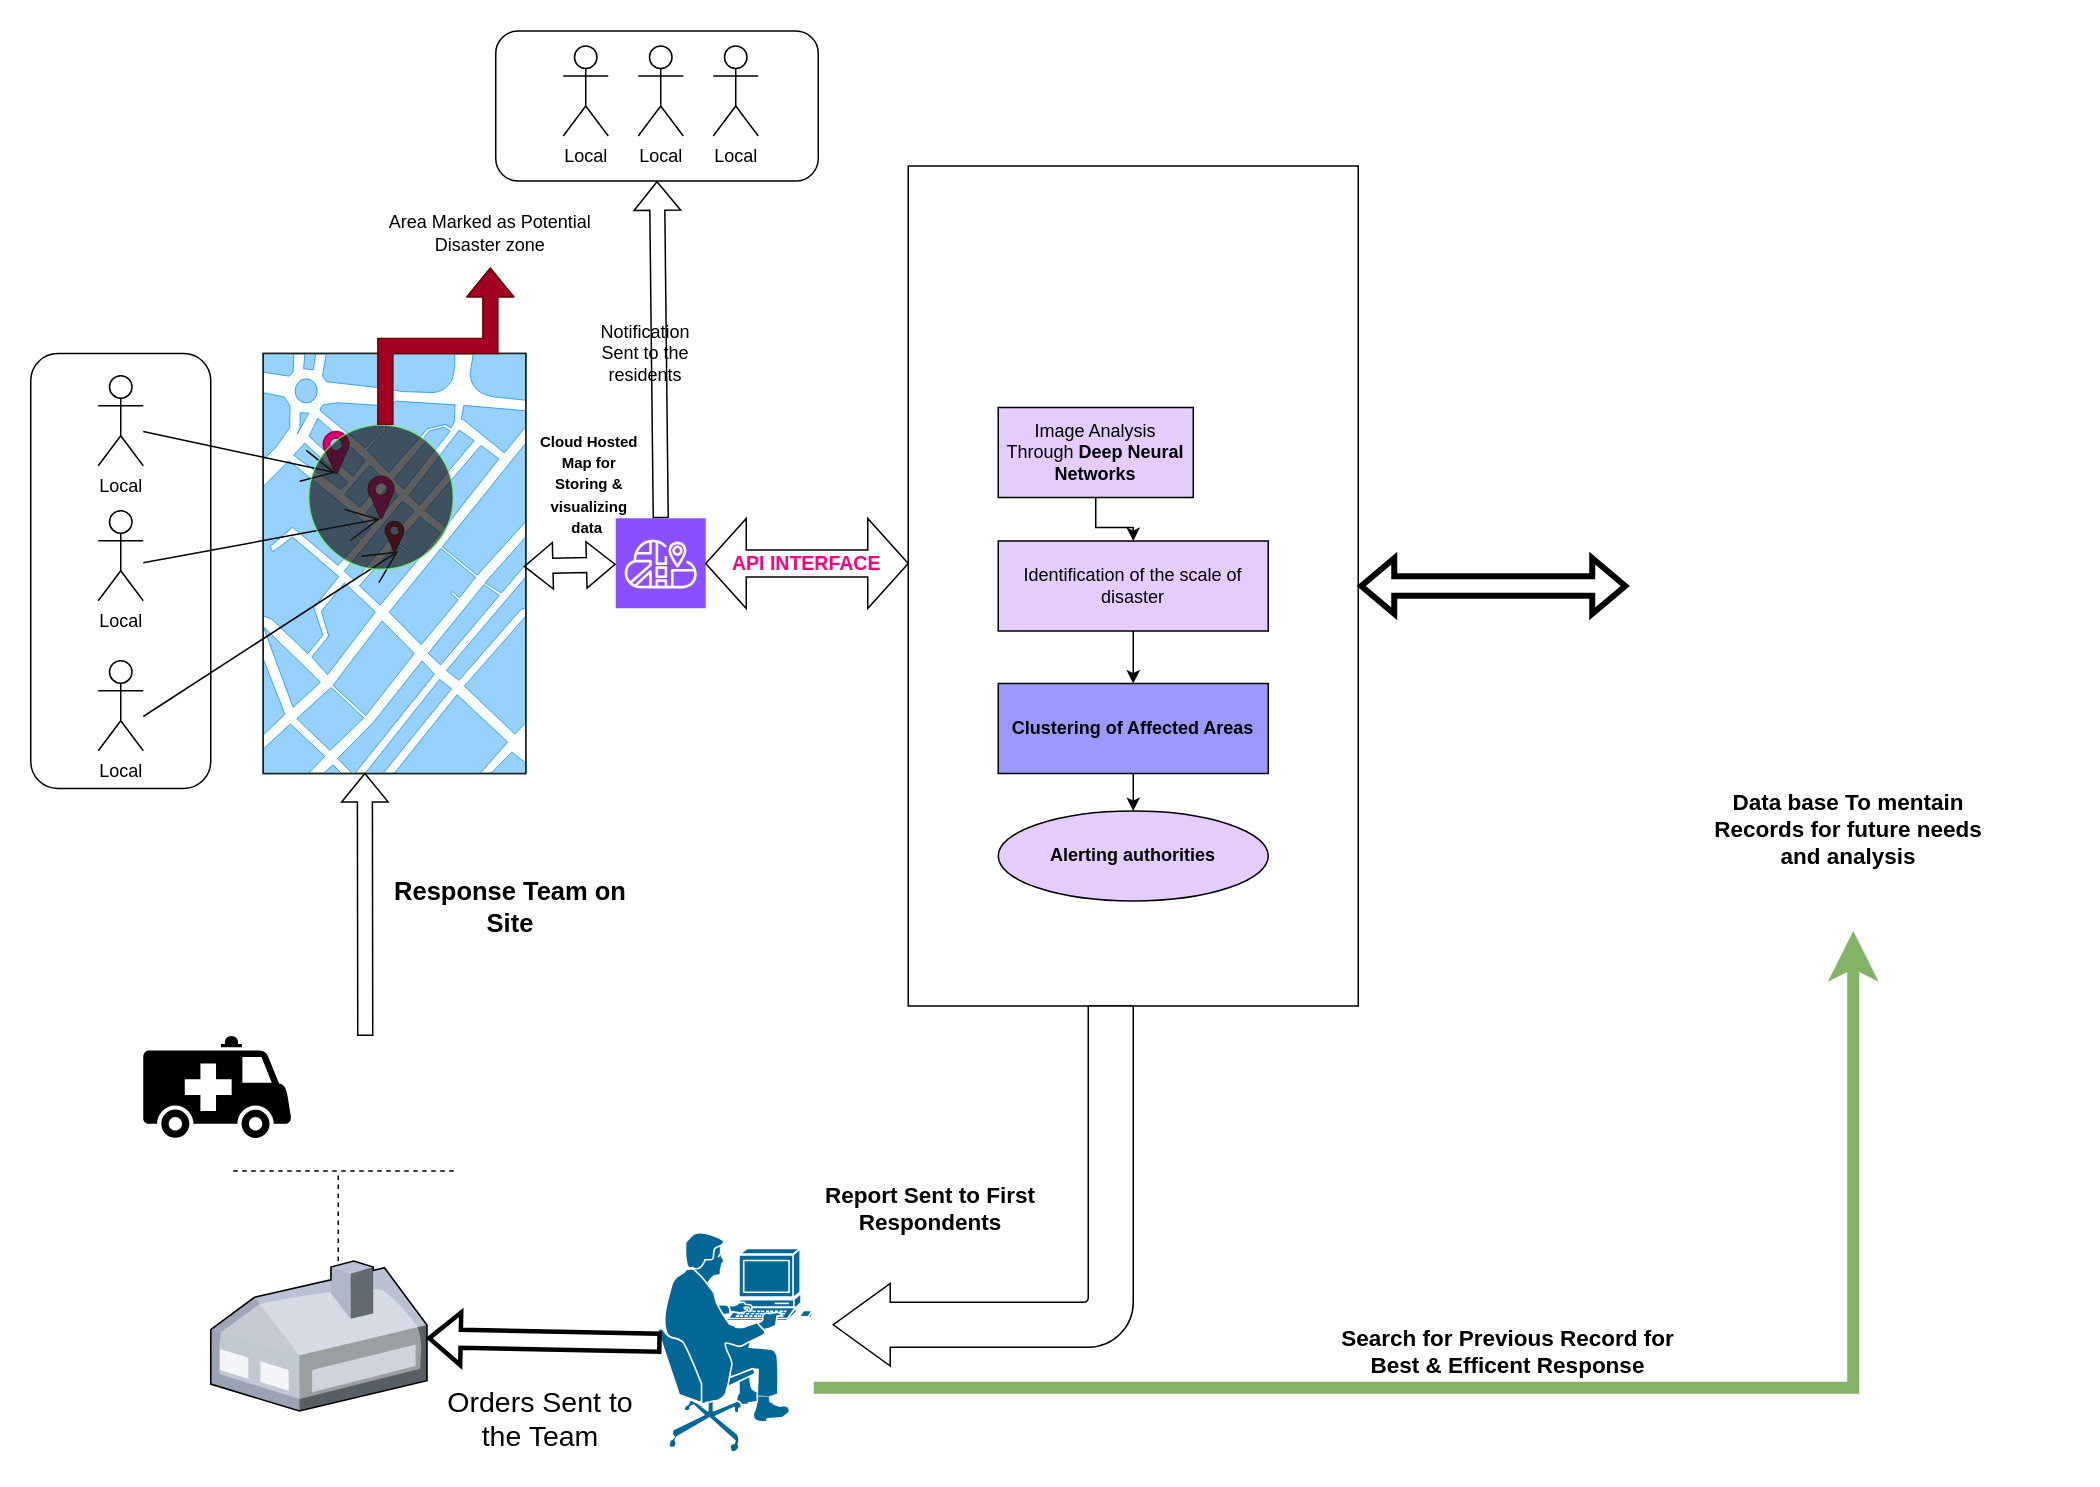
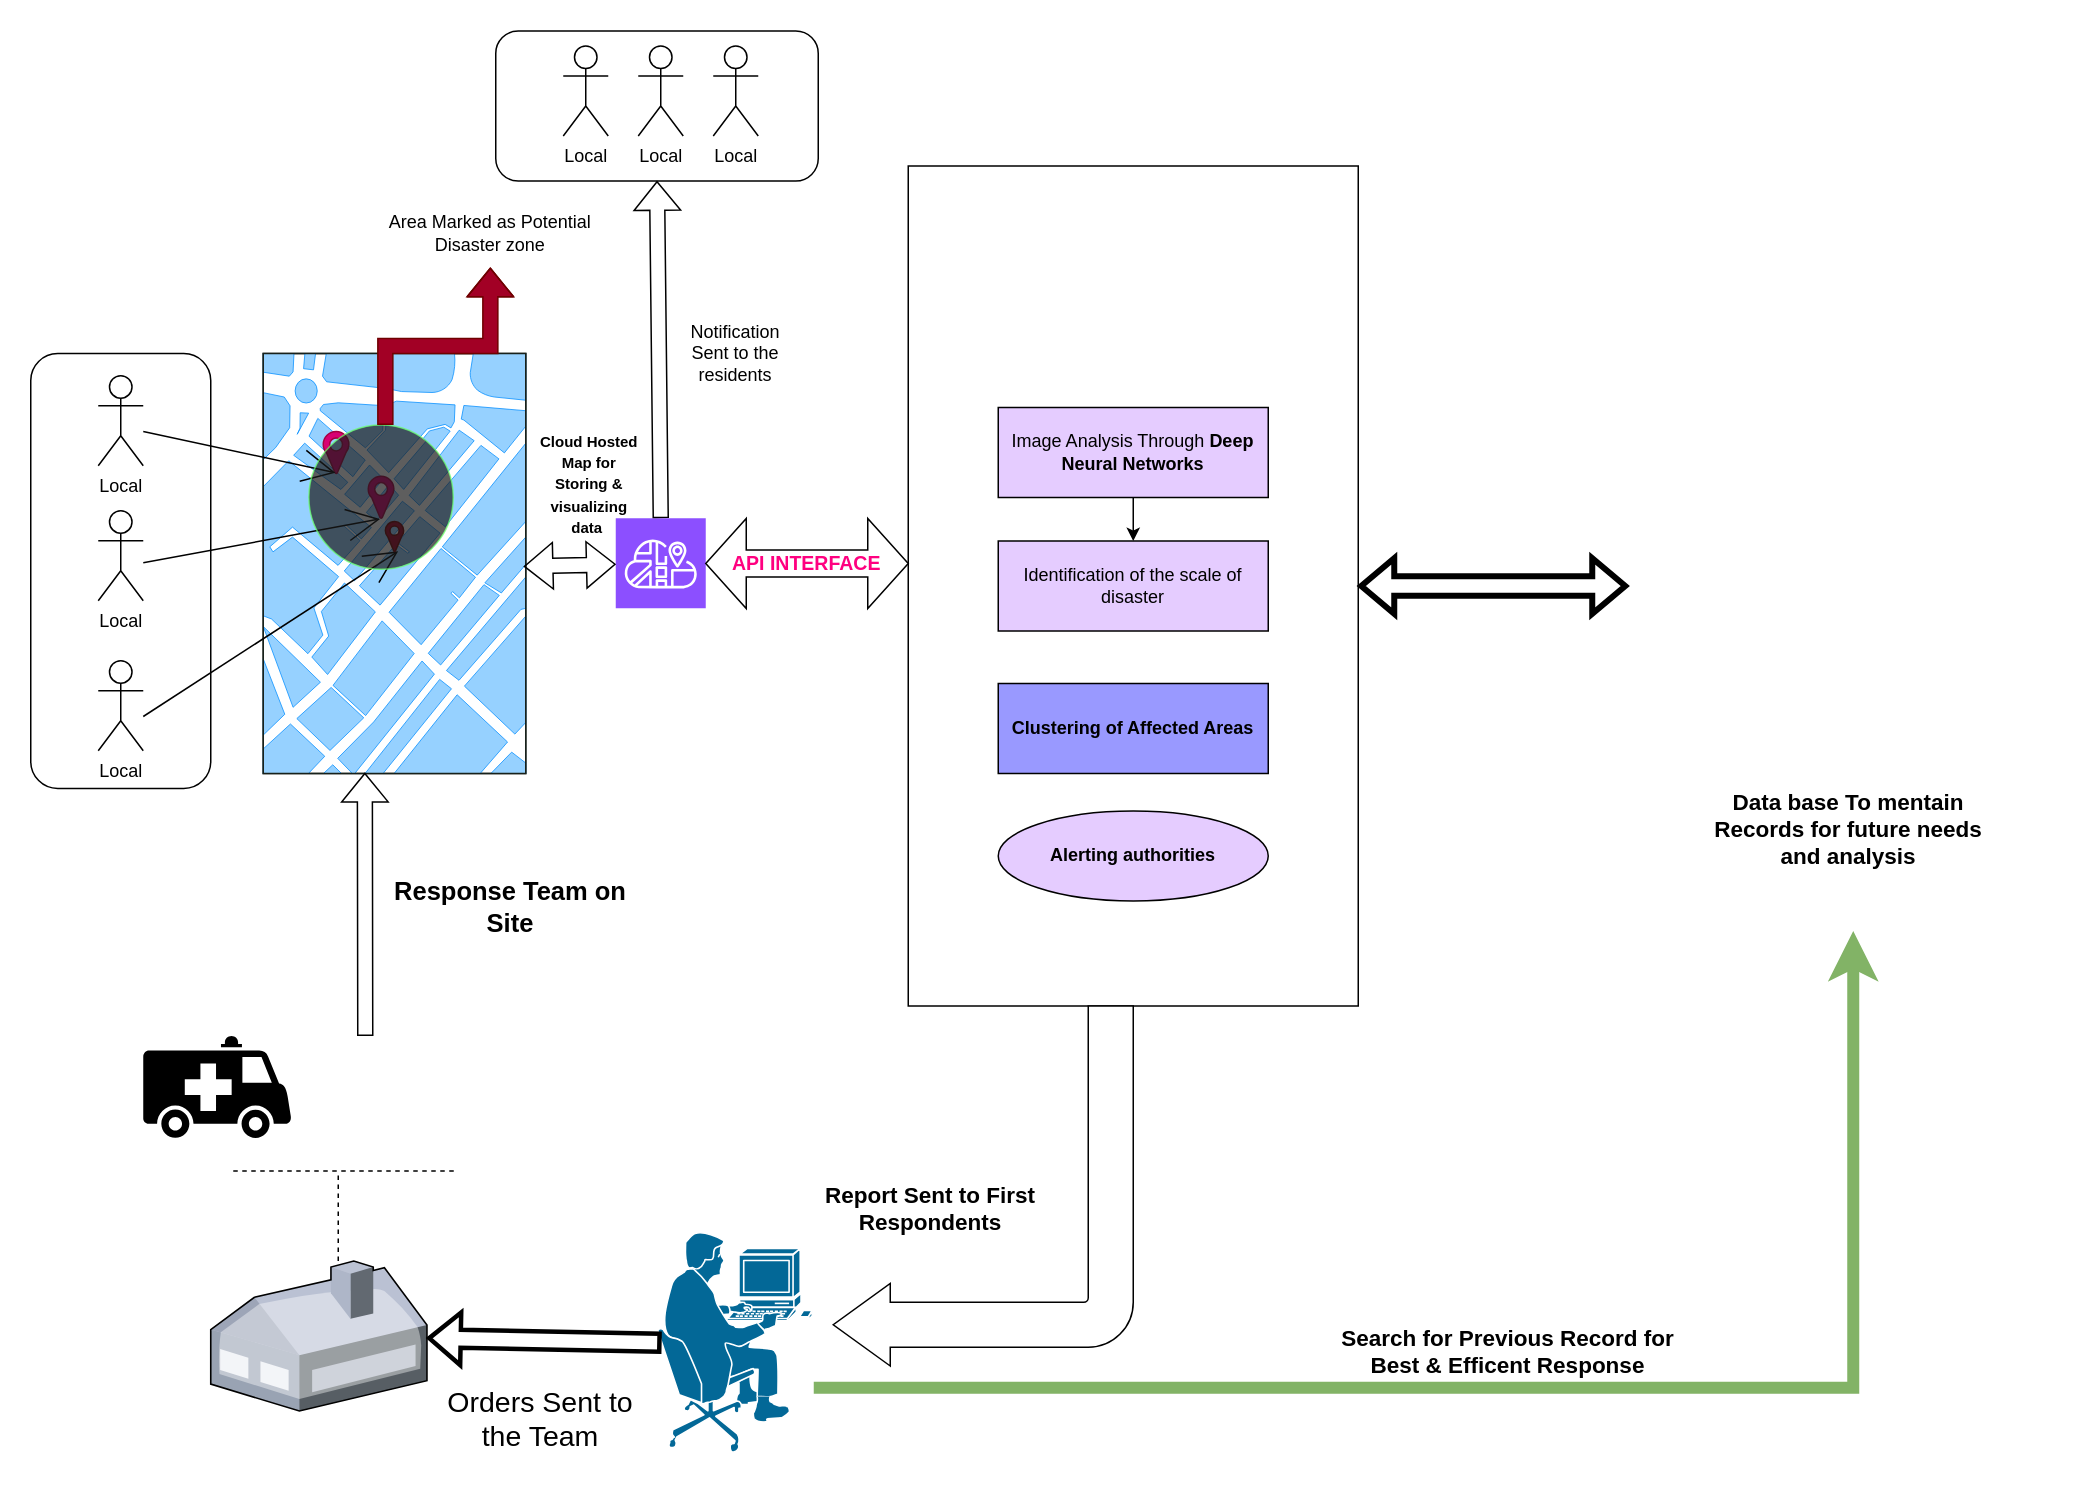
- <mxCell id="24" value="Notification Sent to the residents" style="text;html=1;strokeColor=none;fillColor=none;align=center;verticalAlign=middle;whiteSpace=wrap;rounded=0;" vertex="1" parent="1"><mxGeometry x="395" y="220" width="70" height="30" as="geometry" /></mxCell>
+ <mxCell id="24" value="Notification Sent to the residents" style="text;html=1;strokeColor=none;fillColor=none;align=center;verticalAlign=middle;whiteSpace=wrap;rounded=0;" vertex="1" parent="1"><mxGeometry x="455" y="220" width="70" height="30" as="geometry" /></mxCell>
- <mxCell id="28" value="Image Analysis Through &lt;b&gt;Deep Neural Networks&lt;/b&gt;" style="rounded=0;whiteSpace=wrap;html=1;fillColor=#E5CCFF;" vertex="1" parent="1"><mxGeometry x="665" y="271" width="130" height="60" as="geometry" /></mxCell>
+ <mxCell id="28" value="Image Analysis Through &lt;b&gt;Deep Neural Networks&lt;/b&gt;" style="rounded=0;whiteSpace=wrap;html=1;fillColor=#E5CCFF;" vertex="1" parent="1"><mxGeometry x="665" y="271" width="180" height="60" as="geometry" /></mxCell>
- <mxCell id="31" value="" style="edgeStyle=orthogonalEdgeStyle;rounded=0;orthogonalLoop=1;jettySize=auto;html=1;" edge="1" parent="1" source="32" target="30"><mxGeometry relative="1" as="geometry" /></mxCell>
- <mxCell id="29" value="" style="edgeStyle=orthogonalEdgeStyle;rounded=0;orthogonalLoop=1;jettySize=auto;html=1;" edge="1" parent="1" source="30" target="33"><mxGeometry relative="1" as="geometry" /></mxCell>
